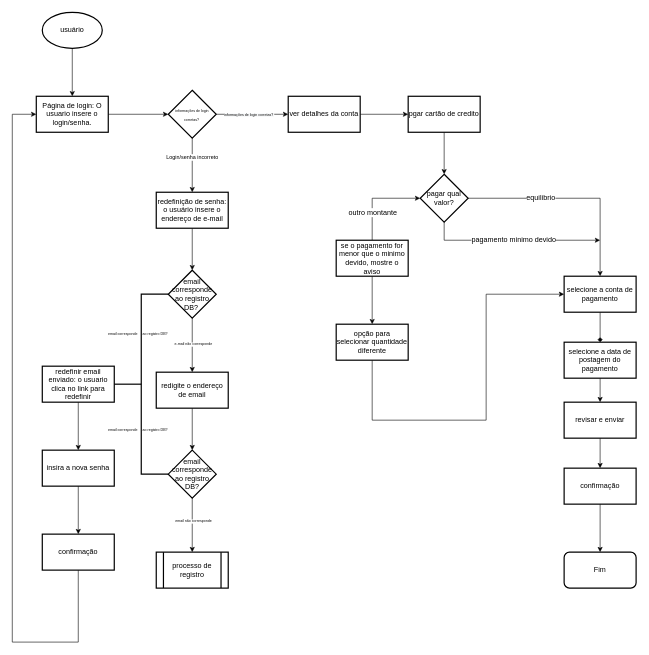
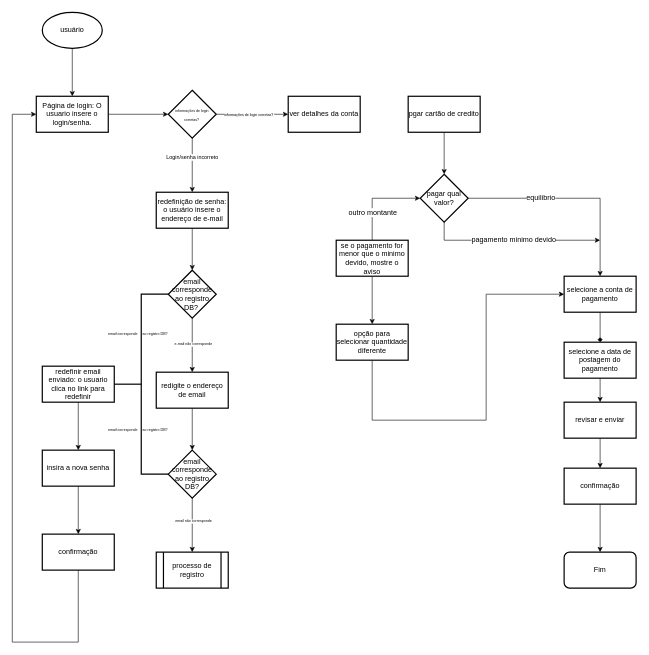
- <mxCell id="11" value="" style="edgeStyle=orthogonalEdgeStyle;rounded=0;orthogonalLoop=1;jettySize=auto;html=1;" parent="1" source="12" target="14" edge="1"><mxGeometry relative="1" as="geometry" /></mxCell>
